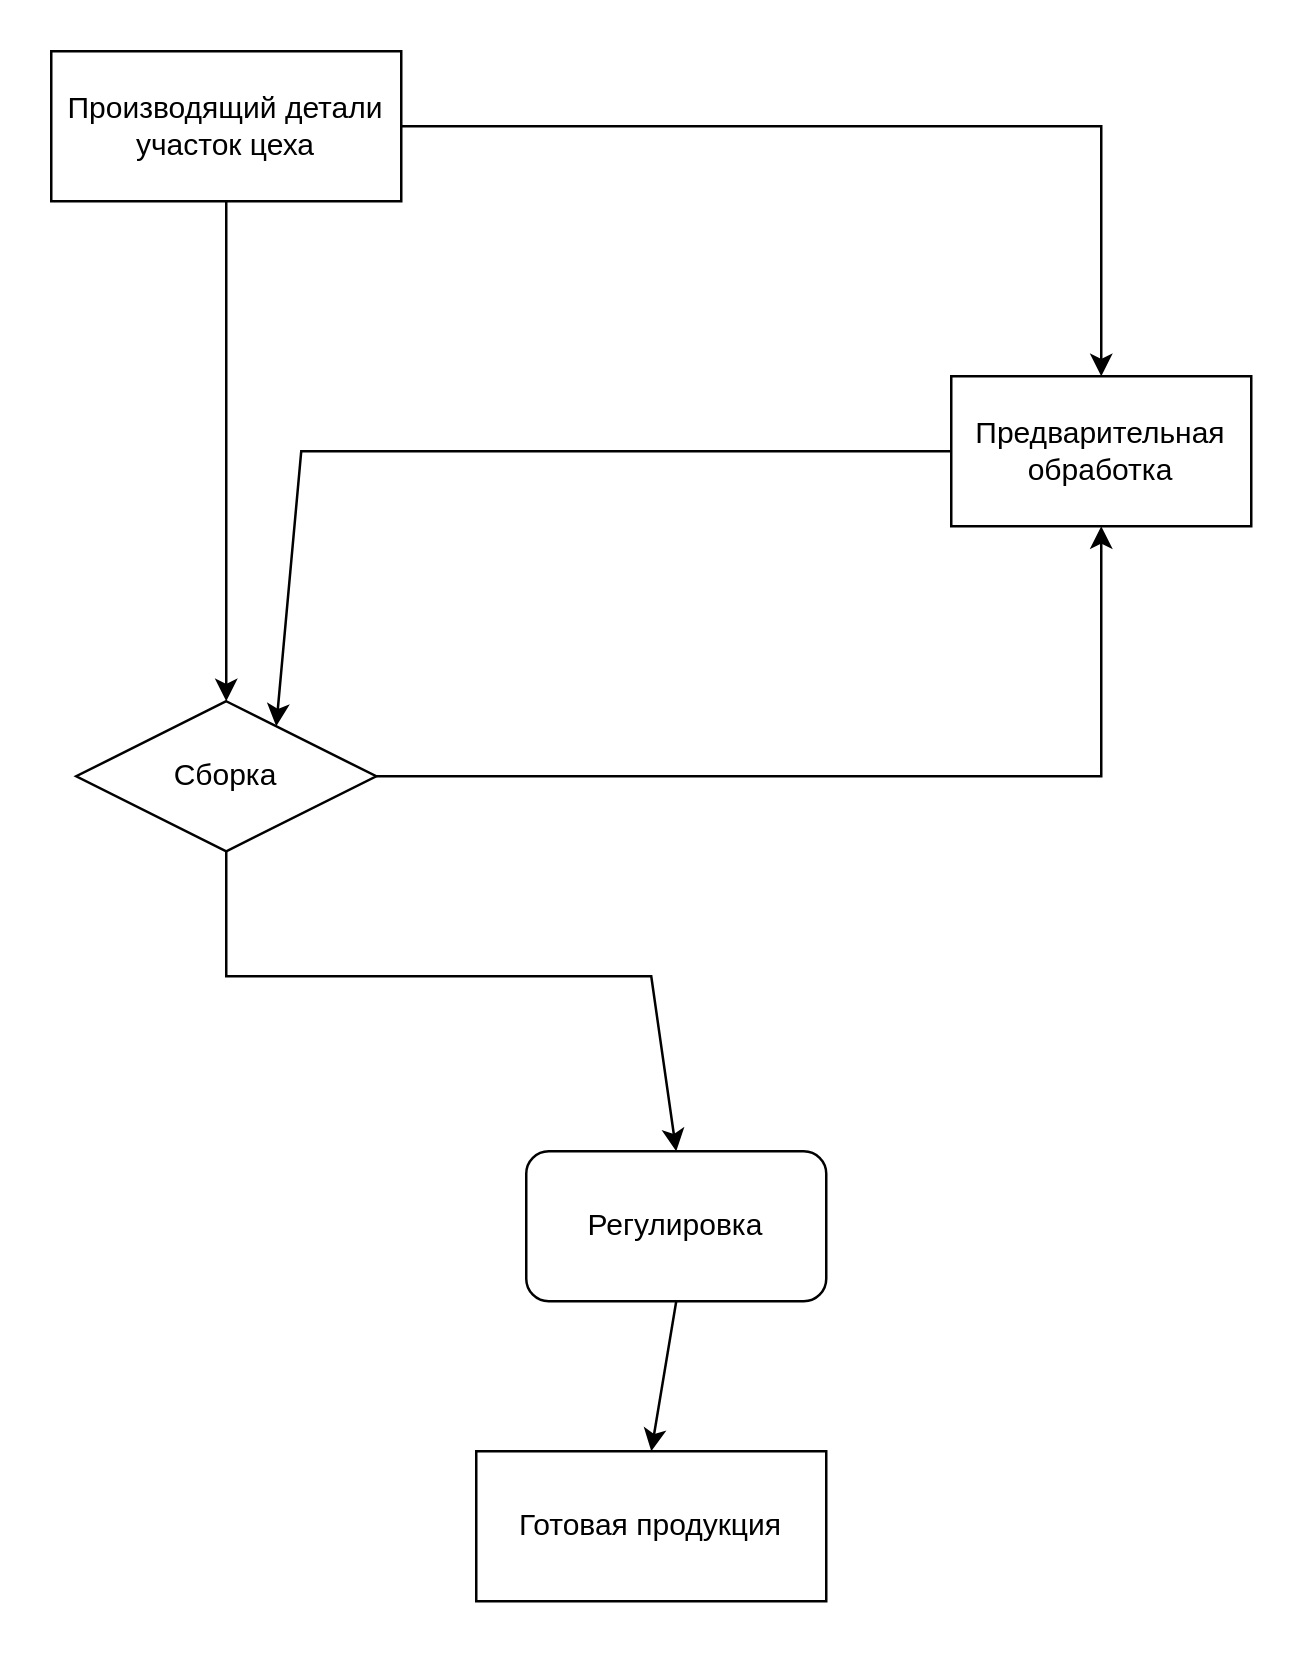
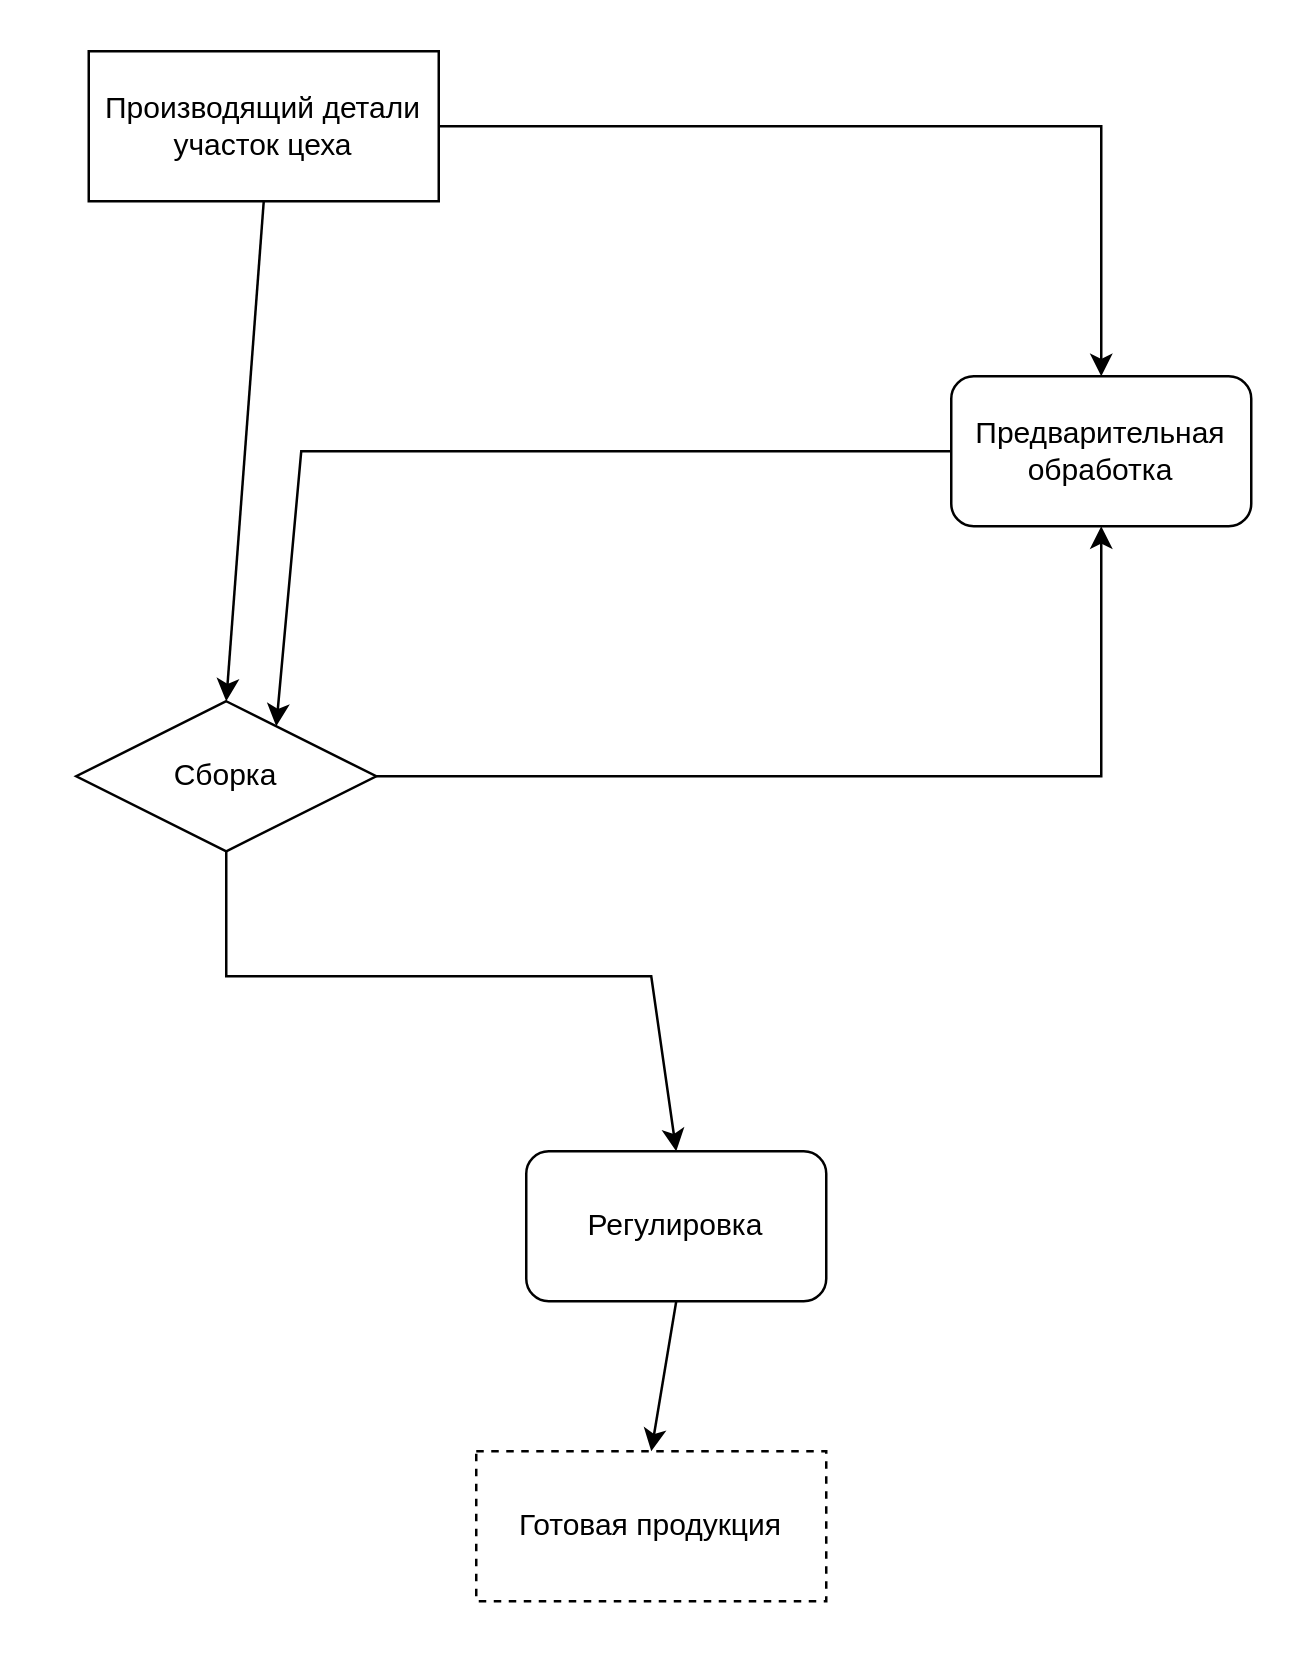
- <mxCell id="2" value="Производящий&amp;nbsp;детали участок цеха" style="rounded=0;whiteSpace=wrap;html=1;" vertex="1" parent="1"><mxGeometry x="20" y="20" width="140" height="60" as="geometry" /></mxCell>
+ <mxCell id="2" value="Производящий&amp;nbsp;детали участок цеха" style="rounded=0;whiteSpace=wrap;html=1;" vertex="1" parent="1"><mxGeometry x="35" y="20" width="140" height="60" as="geometry" /></mxCell>
- <mxCell id="3" value="Предварительная обработка" style="whiteSpace=wrap;html=1;rounded=0;" vertex="1" parent="1"><mxGeometry x="380" y="150" width="120" height="60" as="geometry" /></mxCell>
+ <mxCell id="3" value="Предварительная обработка" style="rounded=1;whiteSpace=wrap;html=1;" vertex="1" parent="1"><mxGeometry x="380" y="150" width="120" height="60" as="geometry" /></mxCell>
- <mxCell id="6" value="Готовая продукция" style="rounded=0;whiteSpace=wrap;html=1;" vertex="1" parent="1"><mxGeometry x="190" y="580" width="140" height="60" as="geometry" /></mxCell>
+ <mxCell id="6" value="Готовая продукция" style="rounded=0;whiteSpace=wrap;html=1;dashed=1;" vertex="1" parent="1"><mxGeometry x="190" y="580" width="140" height="60" as="geometry" /></mxCell>
